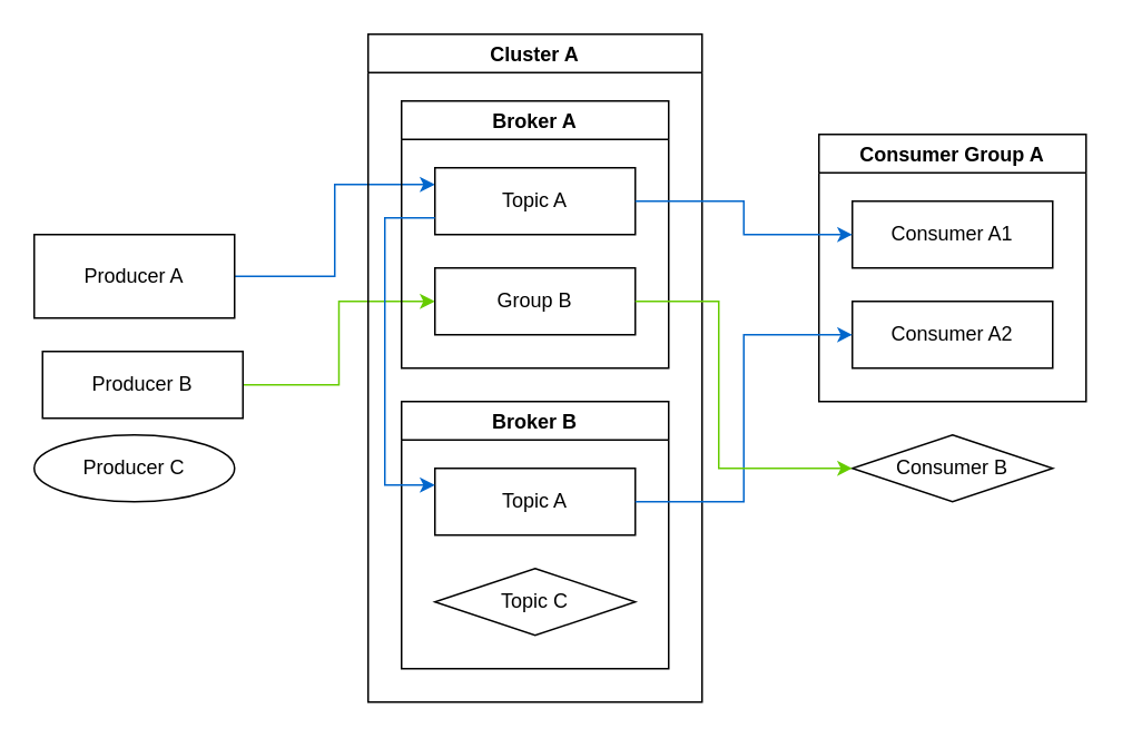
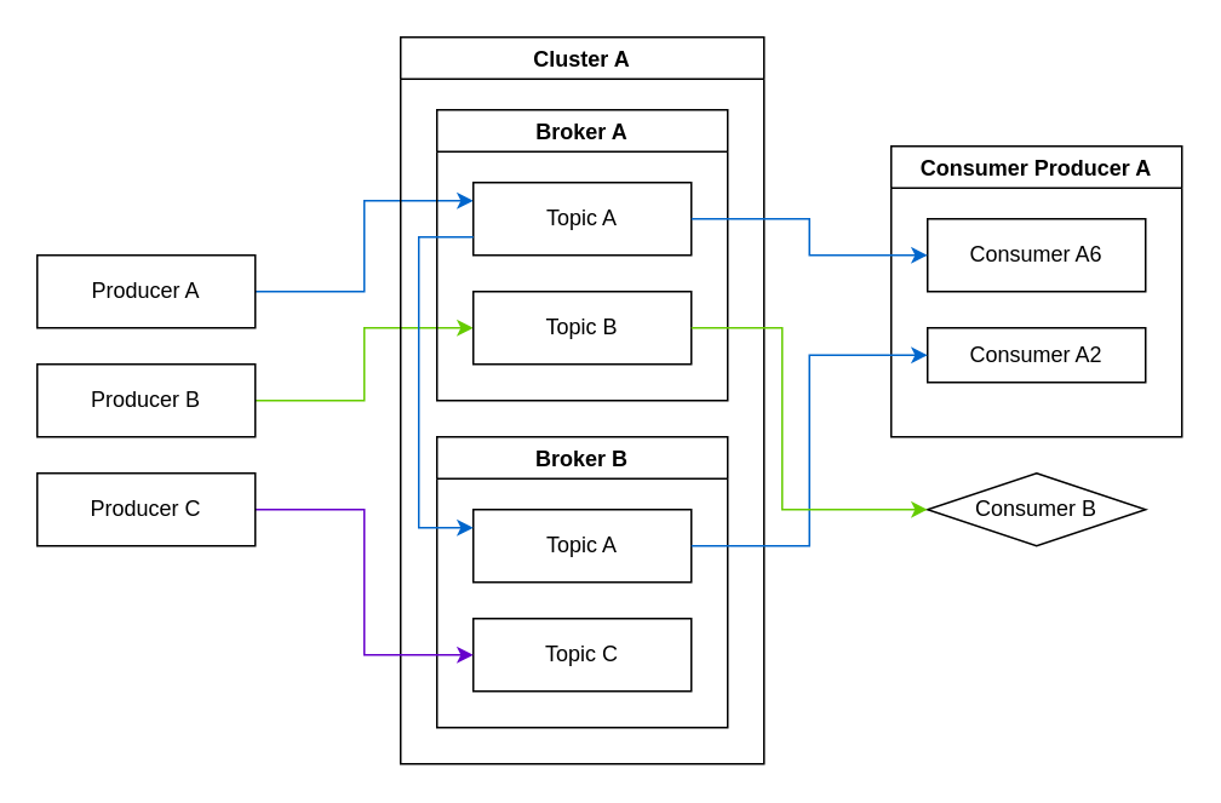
- <mxCell id="17" value="Consumer Group A" style="swimlane;" vertex="1" parent="1"><mxGeometry x="490" y="80" width="160" height="160" as="geometry" /></mxCell>
+ <mxCell id="17" value="Consumer Producer A" style="swimlane;" vertex="1" parent="1"><mxGeometry x="490" y="80" width="160" height="160" as="geometry" /></mxCell>
- <mxCell id="18" value="Consumer A1" style="rounded=0;whiteSpace=wrap;html=1;" vertex="1" parent="17"><mxGeometry x="20" y="40" width="120" height="40" as="geometry" /></mxCell>
+ <mxCell id="18" value="Consumer A6" style="rounded=0;whiteSpace=wrap;html=1;" vertex="1" parent="17"><mxGeometry x="20" y="40" width="120" height="40" as="geometry" /></mxCell>
- <mxCell id="3" value="Producer A" style="rounded=0;whiteSpace=wrap;html=1;" vertex="1" parent="1"><mxGeometry x="20" y="140" width="120" height="50" as="geometry" /></mxCell>
+ <mxCell id="3" value="Producer A" style="rounded=0;whiteSpace=wrap;html=1;" vertex="1" parent="1"><mxGeometry x="20" y="140" width="120" height="40" as="geometry" /></mxCell>
- <mxCell id="9" value="Group B" style="rounded=0;whiteSpace=wrap;html=1;" vertex="1" parent="7"><mxGeometry x="20" y="100" width="120" height="40" as="geometry" /></mxCell>
+ <mxCell id="9" value="Topic B" style="rounded=0;whiteSpace=wrap;html=1;" vertex="1" parent="7"><mxGeometry x="20" y="100" width="120" height="40" as="geometry" /></mxCell>
- <mxCell id="19" value="Consumer A2" style="rounded=0;whiteSpace=wrap;html=1;" vertex="1" parent="17"><mxGeometry x="20" y="100" width="120" height="40" as="geometry" /></mxCell>
+ <mxCell id="19" value="Consumer A2" style="rounded=0;whiteSpace=wrap;html=1;" vertex="1" parent="17"><mxGeometry x="20" y="100" width="120" height="30" as="geometry" /></mxCell>
- <mxCell id="5" value="Producer B" style="rounded=0;whiteSpace=wrap;html=1;" vertex="1" parent="1"><mxGeometry x="25" y="210" width="120" height="40" as="geometry" /></mxCell>
+ <mxCell id="5" value="Producer B" style="rounded=0;whiteSpace=wrap;html=1;" vertex="1" parent="1"><mxGeometry x="20" y="200" width="120" height="40" as="geometry" /></mxCell>
- <mxCell id="15" value="Producer C" style="ellipse;whiteSpace=wrap;html=1;" vertex="1" parent="1"><mxGeometry x="20" y="260" width="120" height="40" as="geometry" /></mxCell>
+ <mxCell id="15" value="Producer C" style="rounded=0;whiteSpace=wrap;html=1;" vertex="1" parent="1"><mxGeometry x="20" y="260" width="120" height="40" as="geometry" /></mxCell>
+ <mxCell id="14" style="edgeStyle=orthogonalEdgeStyle;rounded=0;orthogonalLoop=1;jettySize=auto;html=1;exitX=1;exitY=0.5;exitDx=0;exitDy=0;entryX=0;entryY=0.5;entryDx=0;entryDy=0;strokeColor=#6600CC;" edge="1" parent="1" source="15" target="12"><mxGeometry relative="1" as="geometry" /></mxCell>
- <mxCell id="12" value="Topic C" style="rhombus;whiteSpace=wrap;html=1;" vertex="1" parent="10"><mxGeometry x="20" y="100" width="120" height="40" as="geometry" /></mxCell>
+ <mxCell id="12" value="Topic C" style="rounded=0;whiteSpace=wrap;html=1;" vertex="1" parent="10"><mxGeometry x="20" y="100" width="120" height="40" as="geometry" /></mxCell>
